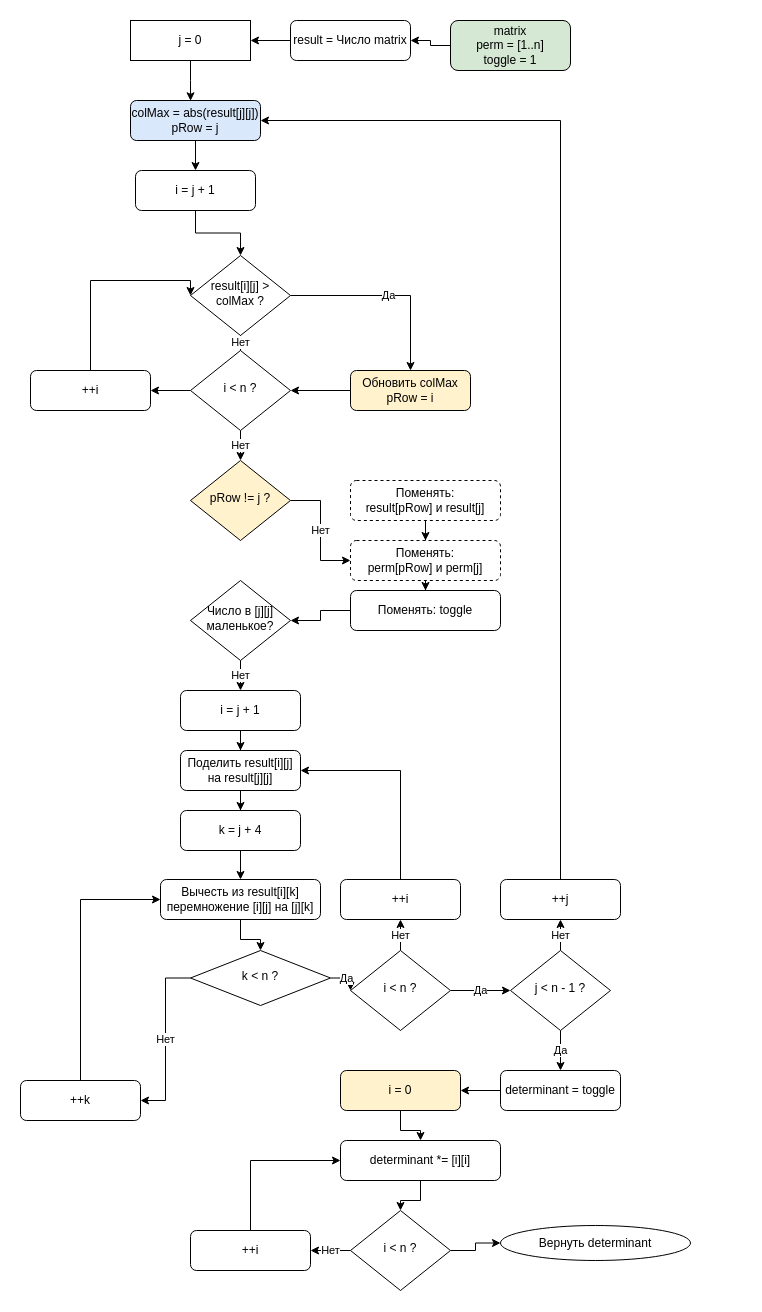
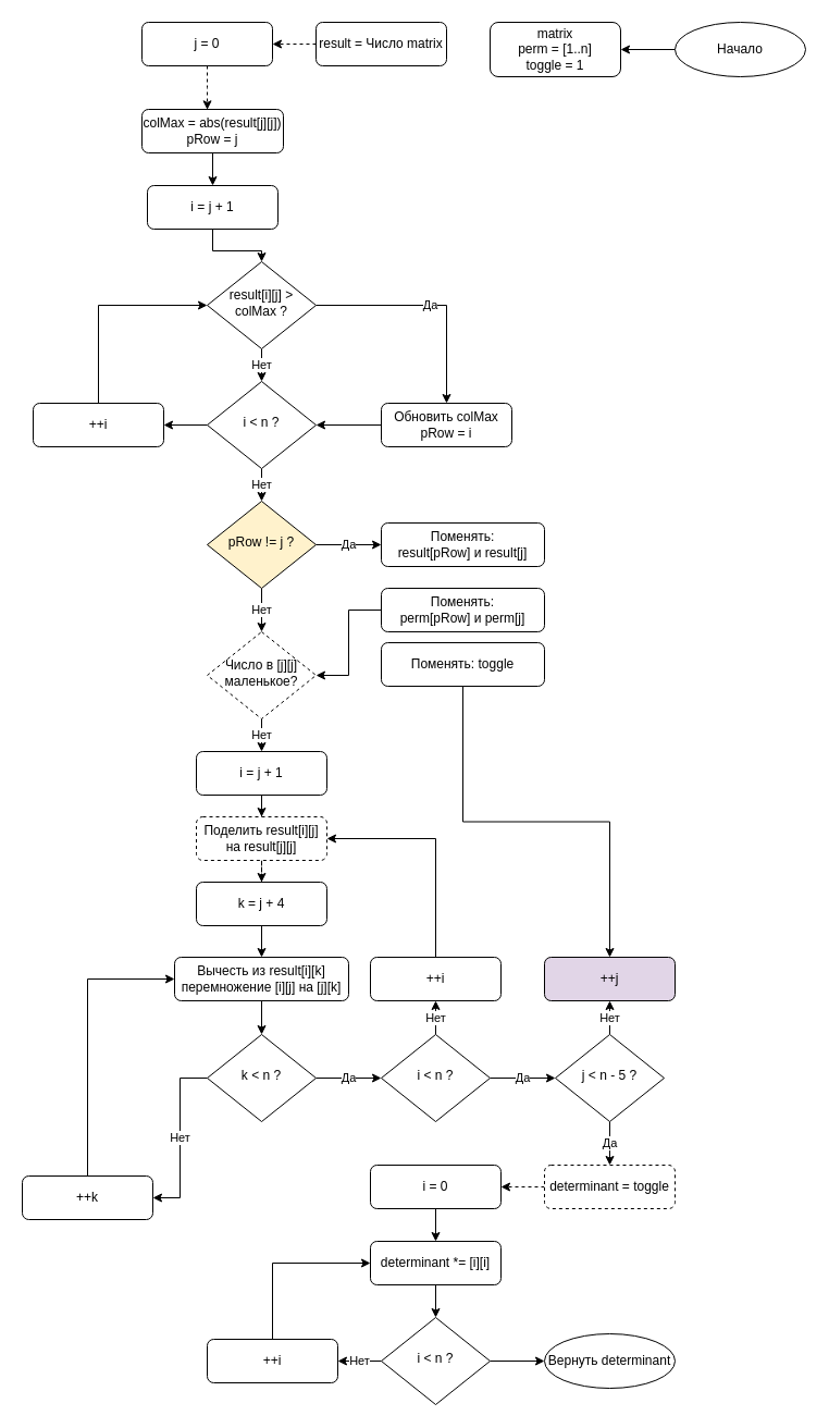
- <mxCell id="4" value="j = 0" style="whiteSpace=wrap;html=1;fontSize=12;glass=0;strokeWidth=1;shadow=0;rounded=0;" parent="1" vertex="1"><mxGeometry x="130" y="20" width="120" height="40" as="geometry" /></mxCell>
+ <mxCell id="4" value="j = 0" style="rounded=1;whiteSpace=wrap;html=1;fontSize=12;glass=0;strokeWidth=1;shadow=0;" parent="1" vertex="1"><mxGeometry x="130" y="20" width="120" height="40" as="geometry" /></mxCell>
- <mxCell id="10" style="edgeStyle=orthogonalEdgeStyle;rounded=0;orthogonalLoop=1;jettySize=auto;html=1;entryX=1;entryY=0.5;entryDx=0;entryDy=0;" edge="1" parent="1" source="11" target="4"><mxGeometry relative="1" as="geometry" /></mxCell>
+ <mxCell id="10" style="edgeStyle=orthogonalEdgeStyle;rounded=0;orthogonalLoop=1;jettySize=auto;html=1;entryX=1;entryY=0.5;entryDx=0;entryDy=0;dashed=1;" edge="1" parent="1" source="11" target="4"><mxGeometry relative="1" as="geometry" /></mxCell>
- <mxCell id="2" style="edgeStyle=orthogonalEdgeStyle;rounded=0;orthogonalLoop=1;jettySize=auto;html=1;entryX=1;entryY=0.5;entryDx=0;entryDy=0;" edge="1" parent="1" source="3" target="11"><mxGeometry relative="1" as="geometry" /></mxCell>
- <mxCell id="3" value="matrix&lt;br&gt;perm = [1..n]&lt;br&gt;toggle = 1" style="rounded=1;whiteSpace=wrap;html=1;fontSize=12;glass=0;strokeWidth=1;shadow=0;fillColor=#d5e8d4;" parent="1" vertex="1"><mxGeometry x="450" y="20" width="120" height="50" as="geometry" /></mxCell>
+ <mxCell id="3" value="matrix&lt;br&gt;perm = [1..n]&lt;br&gt;toggle = 1" style="rounded=1;whiteSpace=wrap;html=1;fontSize=12;glass=0;strokeWidth=1;shadow=0;" parent="1" vertex="1"><mxGeometry x="450" y="20" width="120" height="50" as="geometry" /></mxCell>
+ <mxCell id="31" style="edgeStyle=orthogonalEdgeStyle;rounded=0;orthogonalLoop=1;jettySize=auto;html=1;entryX=1;entryY=0.5;entryDx=0;entryDy=0;" edge="1" parent="1" source="32" target="3"><mxGeometry relative="1" as="geometry" /></mxCell>
+ <mxCell id="32" value="Начало" style="ellipse;whiteSpace=wrap;html=1;" vertex="1" parent="1"><mxGeometry x="620" y="20" width="120" height="50" as="geometry" /></mxCell>
- <mxCell id="23" style="edgeStyle=orthogonalEdgeStyle;rounded=0;orthogonalLoop=1;jettySize=auto;html=1;entryX=0.462;entryY=0.008;entryDx=0;entryDy=0;entryPerimeter=0;" edge="1" parent="1" source="4" target="13"><mxGeometry relative="1" as="geometry" /></mxCell>
+ <mxCell id="23" style="edgeStyle=orthogonalEdgeStyle;rounded=0;orthogonalLoop=1;jettySize=auto;html=1;entryX=0.462;entryY=0.008;entryDx=0;entryDy=0;entryPerimeter=0;dashed=1;" edge="1" parent="1" source="4" target="13"><mxGeometry relative="1" as="geometry" /></mxCell>
- <mxCell id="13" value="colMax = abs(result[j][j])&lt;br&gt;pRow = j" style="rounded=1;whiteSpace=wrap;html=1;fontSize=12;glass=0;strokeWidth=1;shadow=0;fillColor=#dae8fc;" vertex="1" parent="1"><mxGeometry x="130" y="100" width="130" height="40" as="geometry" /></mxCell>
+ <mxCell id="13" value="colMax = abs(result[j][j])&lt;br&gt;pRow = j" style="rounded=1;whiteSpace=wrap;html=1;fontSize=12;glass=0;strokeWidth=1;shadow=0;" vertex="1" parent="1"><mxGeometry x="130" y="100" width="130" height="40" as="geometry" /></mxCell>
- <mxCell id="54" style="edgeStyle=orthogonalEdgeStyle;rounded=0;orthogonalLoop=1;jettySize=auto;html=1;entryX=1;entryY=0.5;entryDx=0;entryDy=0;" edge="1" parent="1" source="55" target="13"><mxGeometry relative="1" as="geometry"><Array as="points"><mxPoint x="560" y="120" /></Array></mxGeometry></mxCell>
- <mxCell id="7" value="result[i][j] &amp;gt; colMax ?" style="rhombus;whiteSpace=wrap;html=1;shadow=0;fontFamily=Helvetica;fontSize=12;align=center;strokeWidth=1;spacing=6;spacingTop=-4;" parent="1" vertex="1"><mxGeometry x="190" y="255" width="100" height="80" as="geometry" /></mxCell>
+ <mxCell id="7" value="result[i][j] &amp;gt; colMax ?" style="rhombus;whiteSpace=wrap;html=1;shadow=0;fontFamily=Helvetica;fontSize=12;align=center;strokeWidth=1;spacing=6;spacingTop=-4;" parent="1" vertex="1"><mxGeometry x="190" y="240" width="100" height="80" as="geometry" /></mxCell>
- <mxCell id="9" value="Обновить colMax&lt;br&gt;pRow = i" style="rounded=1;whiteSpace=wrap;html=1;fontSize=12;glass=0;strokeWidth=1;shadow=0;fillColor=#fff2cc;" parent="1" vertex="1"><mxGeometry x="350" y="370" width="120" height="40" as="geometry" /></mxCell>
+ <mxCell id="9" value="Обновить colMax&lt;br&gt;pRow = i" style="rounded=1;whiteSpace=wrap;html=1;fontSize=12;glass=0;strokeWidth=1;shadow=0;" parent="1" vertex="1"><mxGeometry x="350" y="370" width="120" height="40" as="geometry" /></mxCell>
+ <mxCell id="16" value="Да" style="edgeStyle=orthogonalEdgeStyle;rounded=0;orthogonalLoop=1;jettySize=auto;html=1;entryX=0;entryY=0.5;entryDx=0;entryDy=0;" edge="1" parent="1" source="18" target="20"><mxGeometry relative="1" as="geometry" /></mxCell>
- <mxCell id="20" value="Поменять:&lt;br&gt;result[pRow] и result[j]" style="rounded=1;whiteSpace=wrap;html=1;fontSize=12;glass=0;strokeWidth=1;shadow=0;dashed=1;" vertex="1" parent="1"><mxGeometry x="350" y="480" width="150" height="40" as="geometry" /></mxCell>
+ <mxCell id="20" value="Поменять:&lt;br&gt;result[pRow] и result[j]" style="rounded=1;whiteSpace=wrap;html=1;fontSize=12;glass=0;strokeWidth=1;shadow=0;" vertex="1" parent="1"><mxGeometry x="350" y="480" width="150" height="40" as="geometry" /></mxCell>
- <mxCell id="17" value="Нет" style="edgeStyle=orthogonalEdgeStyle;rounded=0;orthogonalLoop=1;jettySize=auto;html=1;" edge="1" parent="1" source="18" target="22"><mxGeometry relative="1" as="geometry" /></mxCell>
+ <mxCell id="17" value="Нет" style="edgeStyle=orthogonalEdgeStyle;rounded=0;orthogonalLoop=1;jettySize=auto;html=1;" edge="1" parent="1" source="18" target="30"><mxGeometry relative="1" as="geometry" /></mxCell>
- <mxCell id="19" style="edgeStyle=orthogonalEdgeStyle;rounded=0;orthogonalLoop=1;jettySize=auto;html=1;" edge="1" parent="1" source="20" target="22"><mxGeometry relative="1" as="geometry" /></mxCell>
- <mxCell id="22" value="Поменять:&lt;br&gt;perm[pRow] и perm[j]" style="rounded=1;whiteSpace=wrap;html=1;fontSize=12;glass=0;strokeWidth=1;shadow=0;dashed=1;" vertex="1" parent="1"><mxGeometry x="350" y="540" width="150" height="40" as="geometry" /></mxCell>
+ <mxCell id="22" value="Поменять:&lt;br&gt;perm[pRow] и perm[j]" style="rounded=1;whiteSpace=wrap;html=1;fontSize=12;glass=0;strokeWidth=1;shadow=0;" vertex="1" parent="1"><mxGeometry x="350" y="540" width="150" height="40" as="geometry" /></mxCell>
- <mxCell id="21" style="edgeStyle=orthogonalEdgeStyle;rounded=0;orthogonalLoop=1;jettySize=auto;html=1;" edge="1" parent="1" source="22" target="59"><mxGeometry relative="1" as="geometry" /></mxCell>
+ <mxCell id="21" style="edgeStyle=orthogonalEdgeStyle;rounded=0;orthogonalLoop=1;jettySize=auto;html=1;" edge="1" parent="1" source="22" target="30"><mxGeometry relative="1" as="geometry" /></mxCell>
- <mxCell id="58" style="edgeStyle=orthogonalEdgeStyle;rounded=0;orthogonalLoop=1;jettySize=auto;html=1;entryX=1;entryY=0.5;entryDx=0;entryDy=0;" edge="1" parent="1" source="59" target="30"><mxGeometry relative="1" as="geometry" /></mxCell>
+ <mxCell id="58" style="edgeStyle=orthogonalEdgeStyle;rounded=0;orthogonalLoop=1;jettySize=auto;html=1;" edge="1" parent="1" source="59" target="55"><mxGeometry relative="1" as="geometry" /></mxCell>
- <mxCell id="30" value="Число в [j][j] маленькое?" style="rhombus;whiteSpace=wrap;html=1;shadow=0;fontFamily=Helvetica;fontSize=12;align=center;strokeWidth=1;spacing=6;spacingTop=-4;" vertex="1" parent="1"><mxGeometry x="190" y="580" width="100" height="80" as="geometry" /></mxCell>
+ <mxCell id="30" value="Число в [j][j] маленькое?" style="rhombus;whiteSpace=wrap;html=1;shadow=0;fontFamily=Helvetica;fontSize=12;align=center;strokeWidth=1;spacing=6;spacingTop=-4;dashed=1;" vertex="1" parent="1"><mxGeometry x="190" y="580" width="100" height="80" as="geometry" /></mxCell>
- <mxCell id="36" value="Поделить result[i][j] на result[j][j]" style="rounded=1;whiteSpace=wrap;html=1;fontSize=12;glass=0;strokeWidth=1;shadow=0;" vertex="1" parent="1"><mxGeometry x="180" y="750" width="120" height="40" as="geometry" /></mxCell>
+ <mxCell id="36" value="Поделить result[i][j] на result[j][j]" style="rounded=1;whiteSpace=wrap;html=1;fontSize=12;glass=0;strokeWidth=1;shadow=0;dashed=1;" vertex="1" parent="1"><mxGeometry x="180" y="750" width="120" height="40" as="geometry" /></mxCell>
- <mxCell id="35" style="edgeStyle=orthogonalEdgeStyle;rounded=0;orthogonalLoop=1;jettySize=auto;html=1;entryX=0.5;entryY=0;entryDx=0;entryDy=0;" edge="1" parent="1" source="36" target="38"><mxGeometry relative="1" as="geometry"><mxPoint x="240" y="830" as="targetPoint" /></mxGeometry></mxCell>
+ <mxCell id="35" style="edgeStyle=orthogonalEdgeStyle;rounded=0;orthogonalLoop=1;jettySize=auto;html=1;entryX=0.5;entryY=0;entryDx=0;entryDy=0;dashed=1;" edge="1" parent="1" source="36" target="38"><mxGeometry relative="1" as="geometry"><mxPoint x="240" y="830" as="targetPoint" /></mxGeometry></mxCell>
- <mxCell id="55" value="++j" style="rounded=1;whiteSpace=wrap;html=1;fontSize=12;glass=0;strokeWidth=1;shadow=0;" vertex="1" parent="1"><mxGeometry x="500" y="879" width="120" height="40" as="geometry" /></mxCell>
+ <mxCell id="55" value="++j" style="rounded=1;whiteSpace=wrap;html=1;fontSize=12;glass=0;strokeWidth=1;shadow=0;fillColor=#e1d5e7;" vertex="1" parent="1"><mxGeometry x="500" y="879" width="120" height="40" as="geometry" /></mxCell>
- <mxCell id="43" value="k &amp;lt; n ?" style="rhombus;whiteSpace=wrap;html=1;shadow=0;fontFamily=Helvetica;fontSize=12;align=center;strokeWidth=1;spacing=6;spacingTop=-4;" vertex="1" parent="1"><mxGeometry x="190" y="950" width="140" height="55" as="geometry" /></mxCell>
+ <mxCell id="43" value="k &amp;lt; n ?" style="rhombus;whiteSpace=wrap;html=1;shadow=0;fontFamily=Helvetica;fontSize=12;align=center;strokeWidth=1;spacing=6;spacingTop=-4;" vertex="1" parent="1"><mxGeometry x="190" y="950" width="100" height="80" as="geometry" /></mxCell>
- <mxCell id="53" value="j &amp;lt; n - 1 ?" style="rhombus;whiteSpace=wrap;html=1;shadow=0;fontFamily=Helvetica;fontSize=12;align=center;strokeWidth=1;spacing=6;spacingTop=-4;" vertex="1" parent="1"><mxGeometry x="510" y="950" width="100" height="80" as="geometry" /></mxCell>
+ <mxCell id="53" value="j &amp;lt; n - 5 ?" style="rhombus;whiteSpace=wrap;html=1;shadow=0;fontFamily=Helvetica;fontSize=12;align=center;strokeWidth=1;spacing=6;spacingTop=-4;" vertex="1" parent="1"><mxGeometry x="510" y="950" width="100" height="80" as="geometry" /></mxCell>
- <mxCell id="61" value="i = 0" style="rounded=1;whiteSpace=wrap;html=1;fontSize=12;glass=0;strokeWidth=1;shadow=0;fillColor=#fff2cc;" vertex="1" parent="1"><mxGeometry x="340" y="1070" width="120" height="40" as="geometry" /></mxCell>
+ <mxCell id="61" value="i = 0" style="rounded=1;whiteSpace=wrap;html=1;fontSize=12;glass=0;strokeWidth=1;shadow=0;" vertex="1" parent="1"><mxGeometry x="340" y="1070" width="120" height="40" as="geometry" /></mxCell>
- <mxCell id="56" style="edgeStyle=orthogonalEdgeStyle;rounded=0;orthogonalLoop=1;jettySize=auto;html=1;entryX=1;entryY=0.5;entryDx=0;entryDy=0;" edge="1" parent="1" source="57" target="61"><mxGeometry relative="1" as="geometry" /></mxCell>
+ <mxCell id="56" style="edgeStyle=orthogonalEdgeStyle;rounded=0;orthogonalLoop=1;jettySize=auto;html=1;entryX=1;entryY=0.5;entryDx=0;entryDy=0;dashed=1;" edge="1" parent="1" source="57" target="61"><mxGeometry relative="1" as="geometry" /></mxCell>
- <mxCell id="57" value="determinant = toggle" style="rounded=1;whiteSpace=wrap;html=1;fontSize=12;glass=0;strokeWidth=1;shadow=0;" vertex="1" parent="1"><mxGeometry x="500" y="1070" width="120" height="40" as="geometry" /></mxCell>
+ <mxCell id="57" value="determinant = toggle" style="rounded=1;whiteSpace=wrap;html=1;fontSize=12;glass=0;strokeWidth=1;shadow=0;dashed=1;" vertex="1" parent="1"><mxGeometry x="500" y="1070" width="120" height="40" as="geometry" /></mxCell>
- <mxCell id="63" value="determinant *= [i][i]" style="rounded=1;whiteSpace=wrap;html=1;fontSize=12;glass=0;strokeWidth=1;shadow=0;" vertex="1" parent="1"><mxGeometry x="340" y="1140" width="160" height="40" as="geometry" /></mxCell>
+ <mxCell id="63" value="determinant *= [i][i]" style="rounded=1;whiteSpace=wrap;html=1;fontSize=12;glass=0;strokeWidth=1;shadow=0;" vertex="1" parent="1"><mxGeometry x="340" y="1140" width="120" height="40" as="geometry" /></mxCell>
- <mxCell id="69" value="Вернуть determinant" style="ellipse;whiteSpace=wrap;html=1;" vertex="1" parent="1"><mxGeometry x="500" y="1225" width="190" height="35" as="geometry" /></mxCell>
+ <mxCell id="69" value="Вернуть determinant" style="ellipse;whiteSpace=wrap;html=1;" vertex="1" parent="1"><mxGeometry x="500" y="1225" width="120" height="50" as="geometry" /></mxCell>
